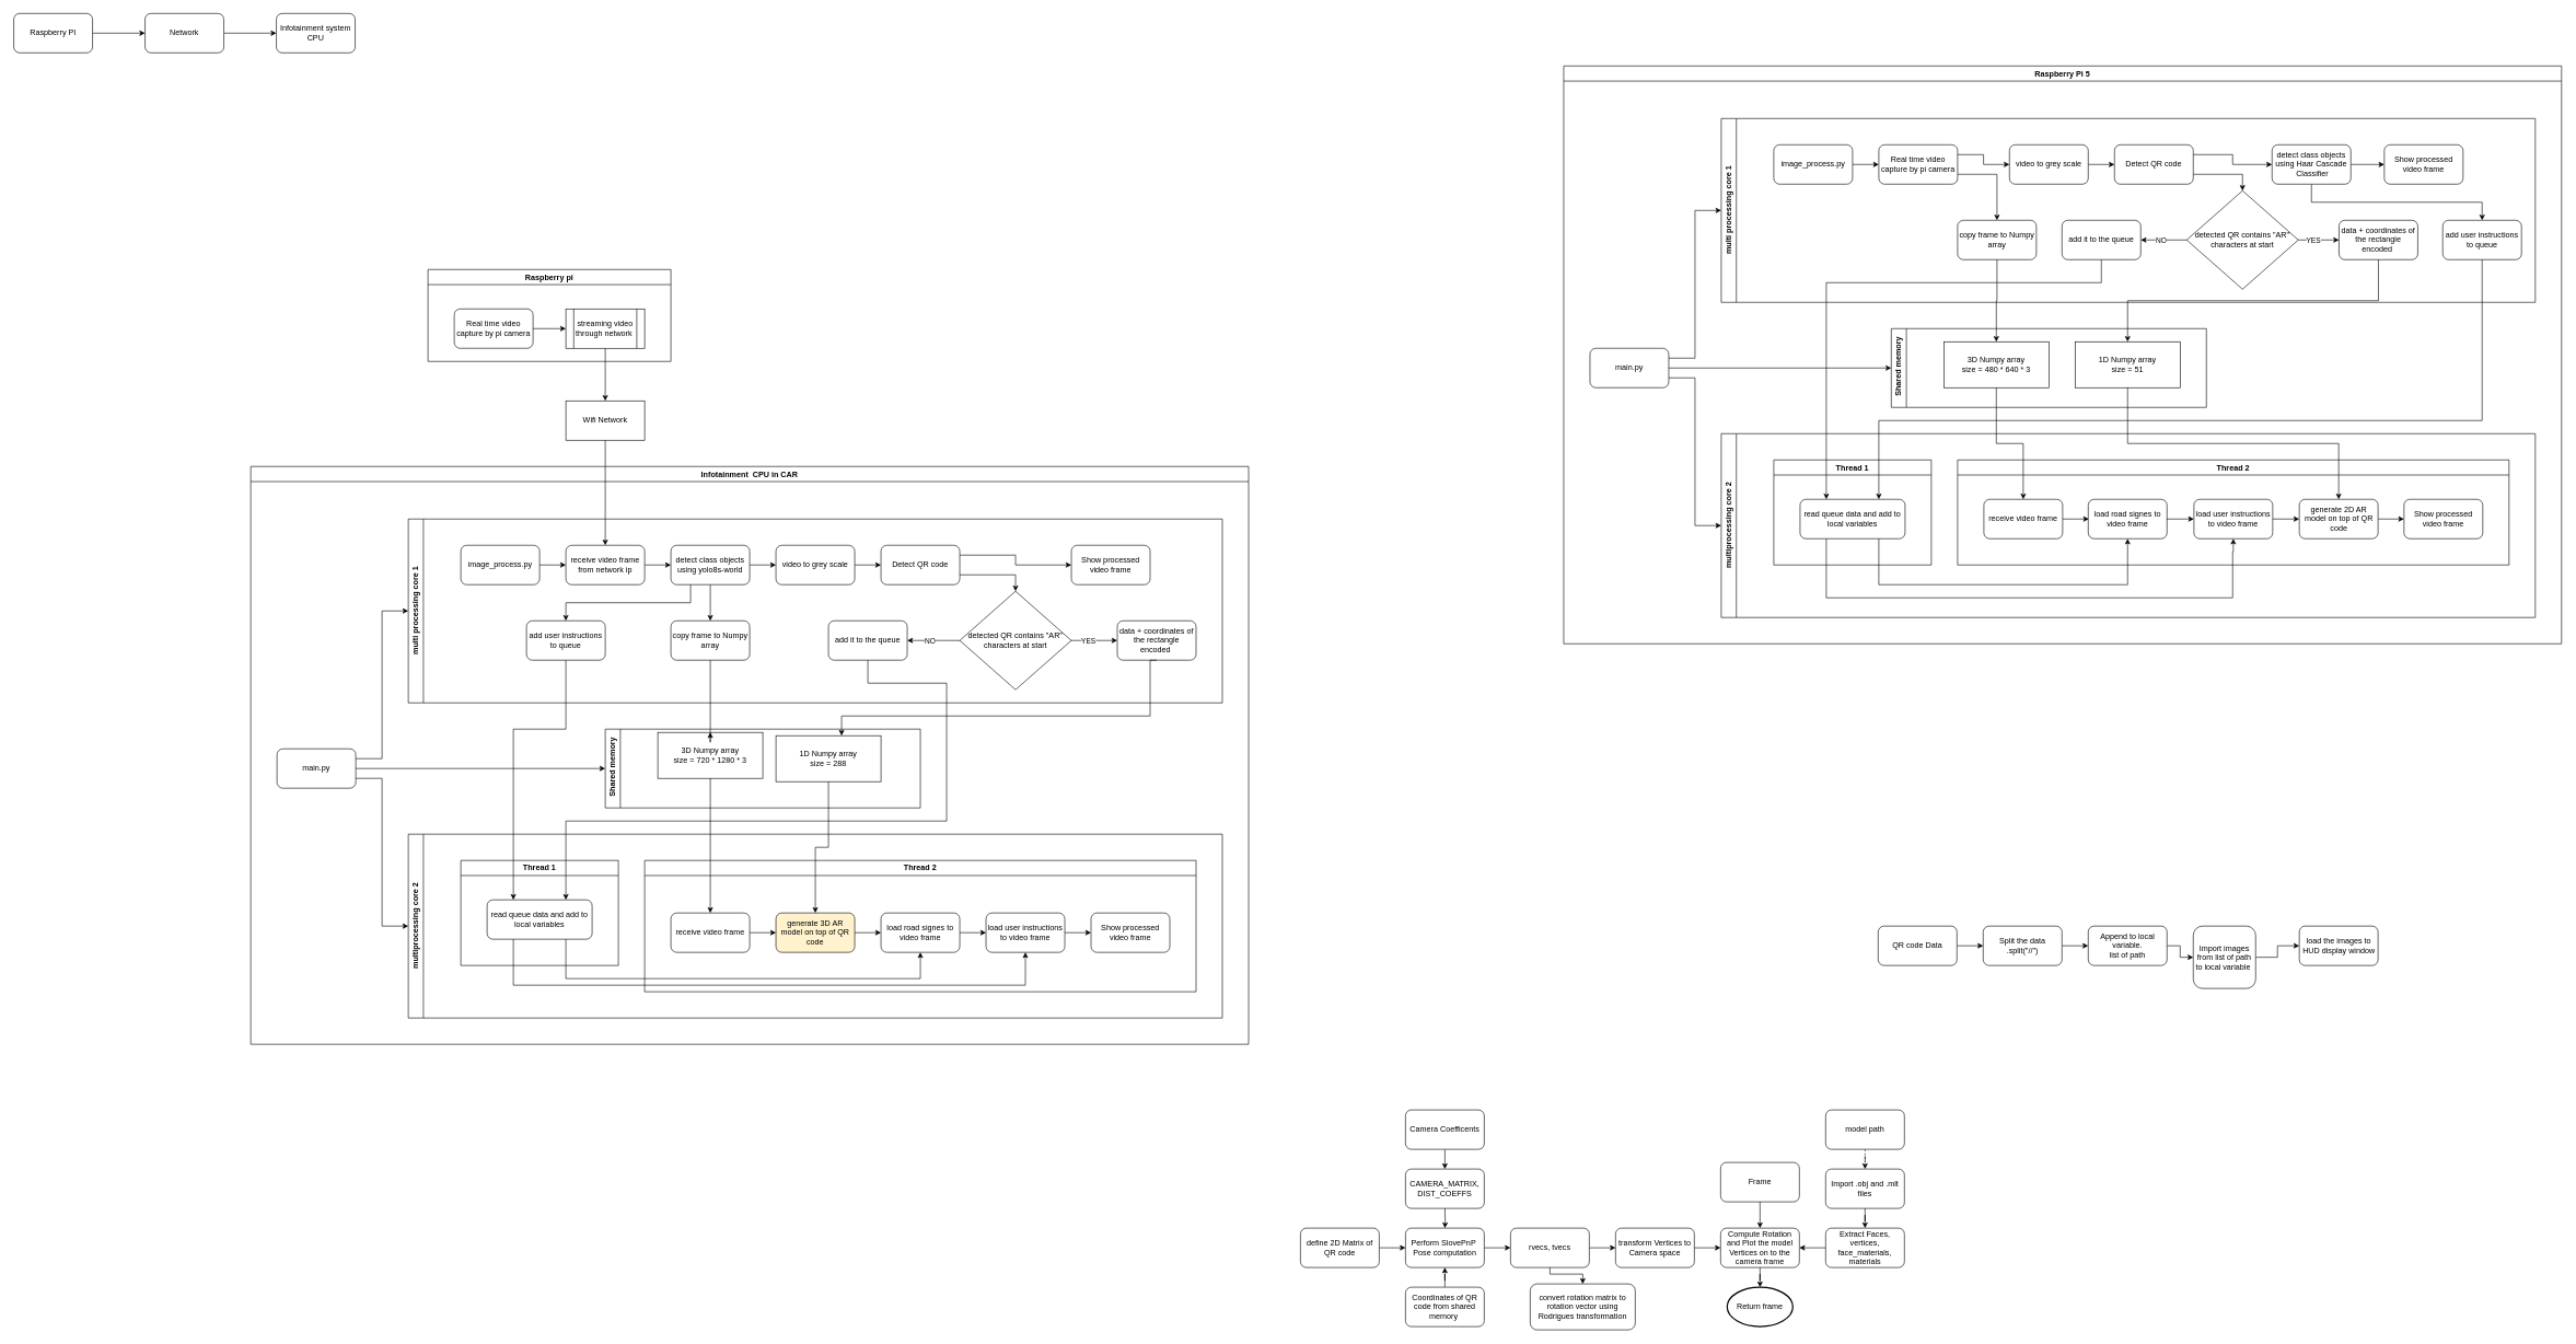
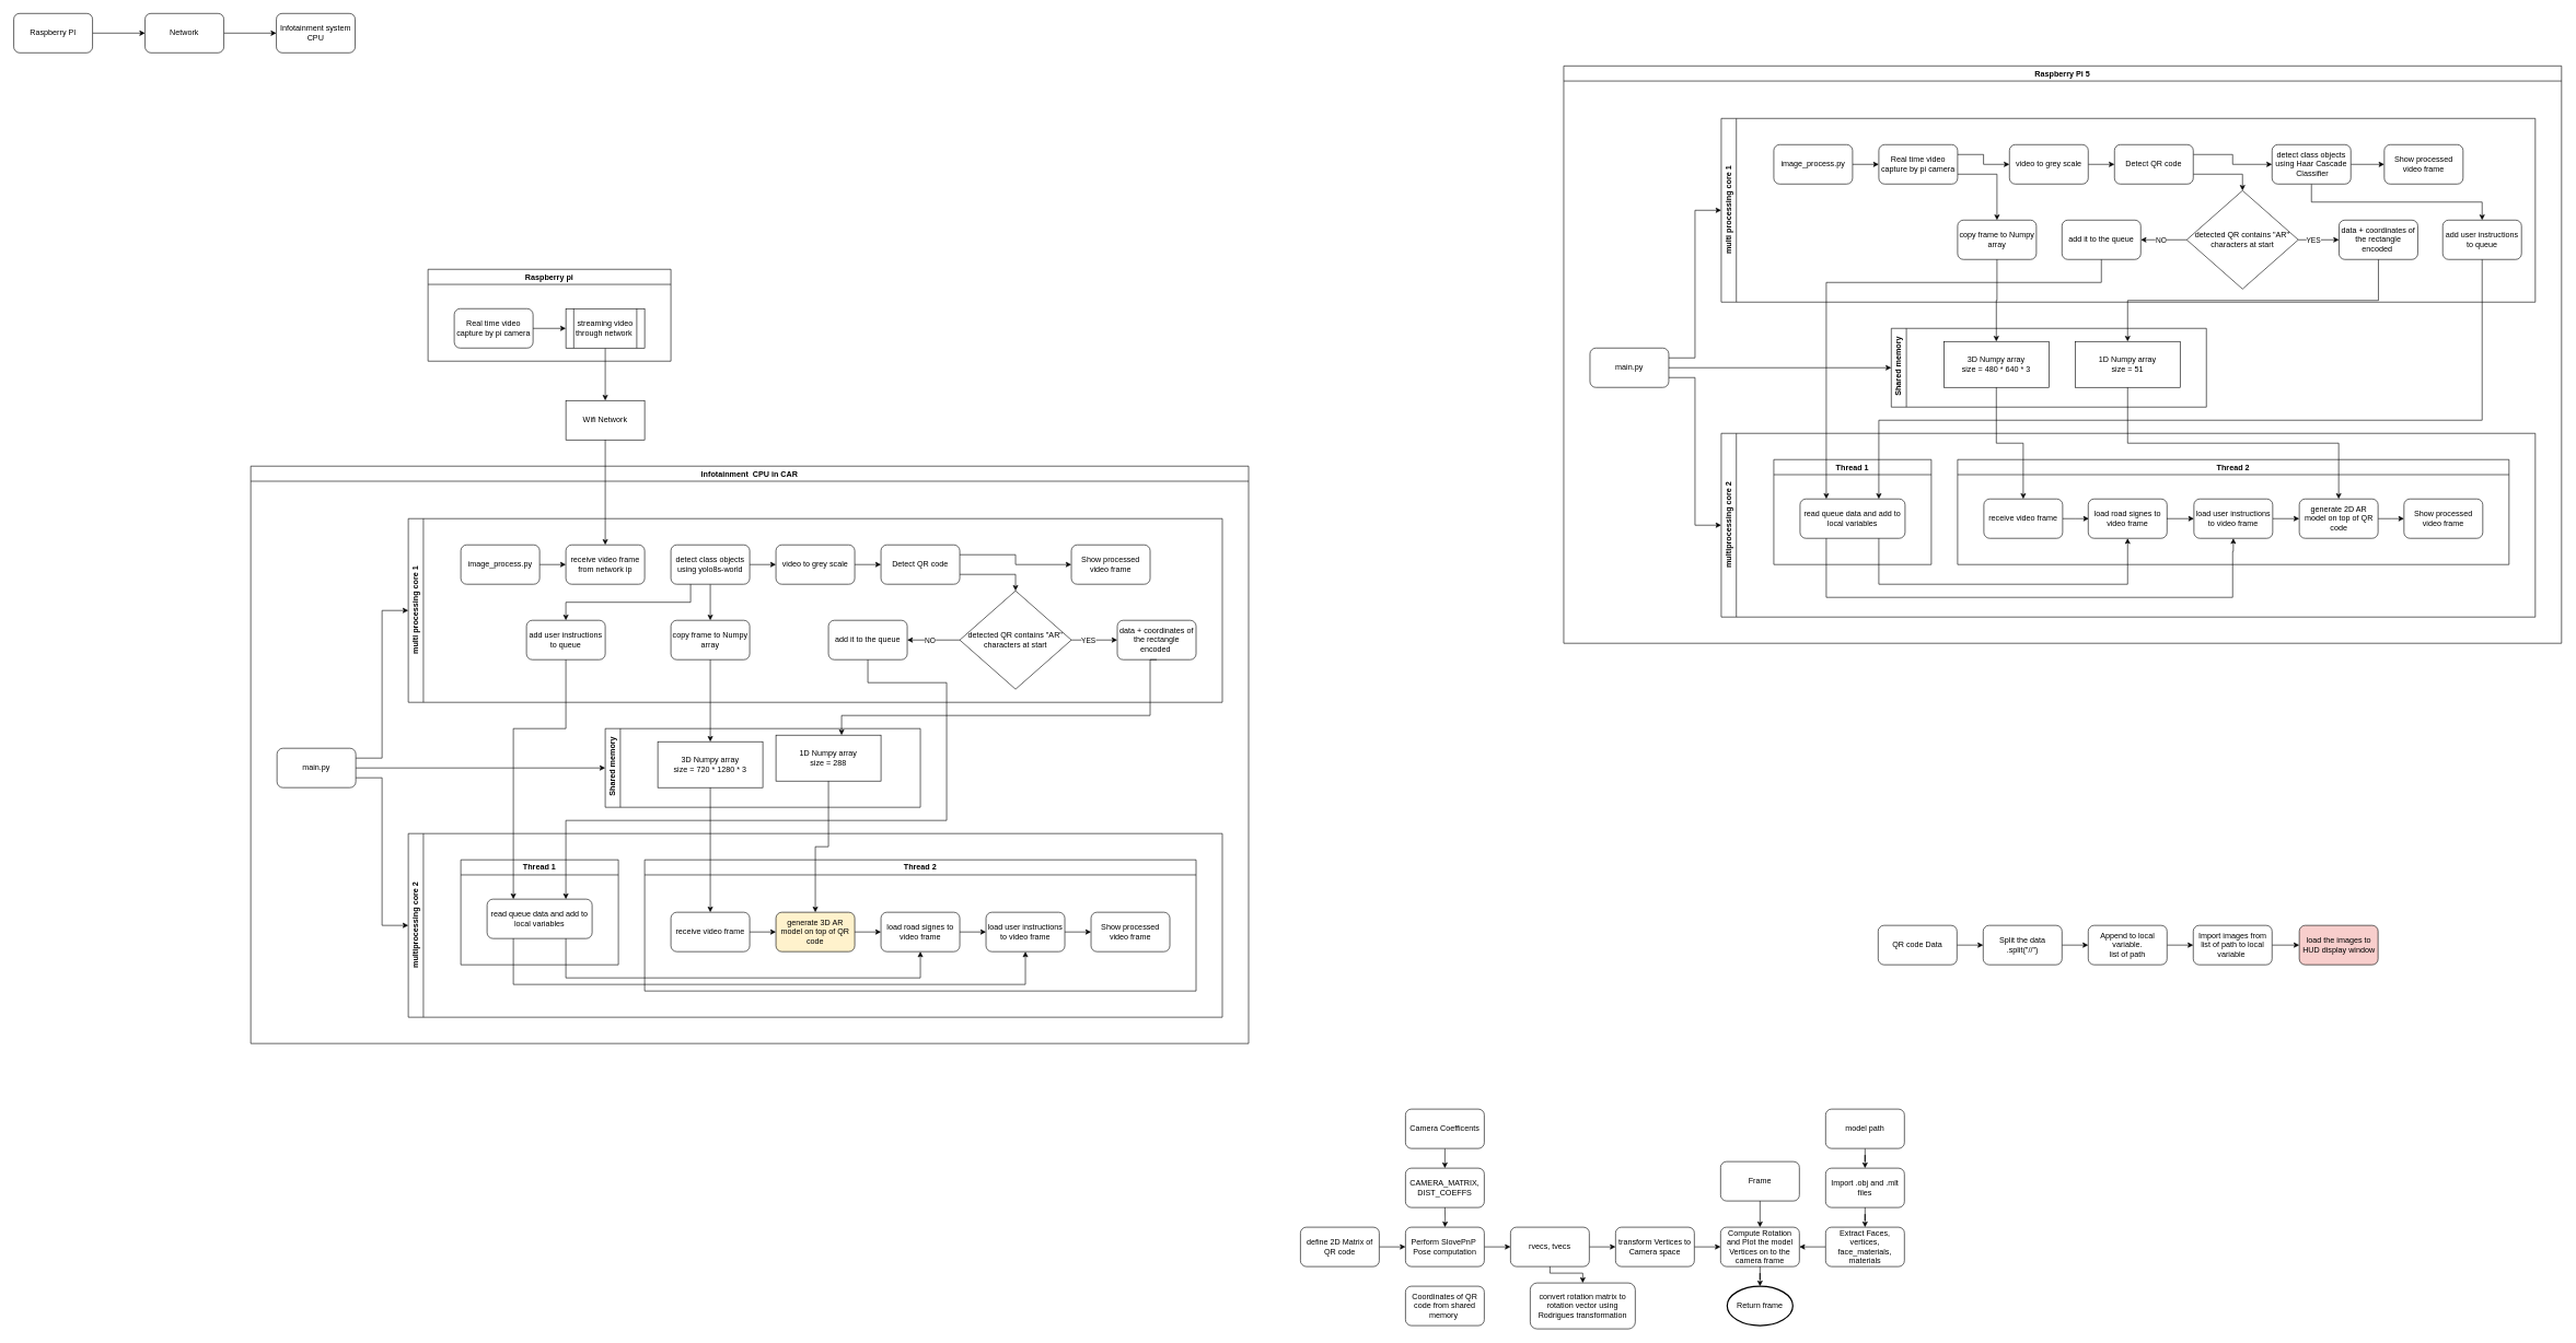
- <mxCell id="34" value="" style="edgeStyle=orthogonalEdgeStyle;rounded=0;orthogonalLoop=1;jettySize=auto;html=1;" parent="31" source="35" target="38" edge="1"><mxGeometry relative="1" as="geometry" /></mxCell>
- <mxCell id="29" value="3D Numpy array&lt;div&gt;size =&amp;nbsp;720 * 1280 * 3&lt;/div&gt;" style="rounded=0;whiteSpace=wrap;html=1;" parent="28" vertex="1"><mxGeometry x="80" y="5" width="160" height="70" as="geometry" /></mxCell>
+ <mxCell id="29" value="3D Numpy array&lt;div&gt;size =&amp;nbsp;720 * 1280 * 3&lt;/div&gt;" style="rounded=0;whiteSpace=wrap;html=1;" parent="28" vertex="1"><mxGeometry x="80" y="20" width="160" height="70" as="geometry" /></mxCell>
- <mxCell id="139" value="load the images to HUD display window" style="whiteSpace=wrap;html=1;rounded=1;" vertex="1" parent="1"><mxGeometry x="3501.5" y="1410" width="120" height="60" as="geometry" /></mxCell>
+ <mxCell id="139" value="load the images to HUD display window" style="whiteSpace=wrap;html=1;rounded=1;fillColor=#f8cecc;" vertex="1" parent="1"><mxGeometry x="3501.5" y="1410" width="120" height="60" as="geometry" /></mxCell>
- <mxCell id="138" value="Import images from list of path to local variable&amp;nbsp;" style="whiteSpace=wrap;html=1;rounded=1;" vertex="1" parent="1"><mxGeometry x="3340" y="1410" width="95" height="95" as="geometry" /></mxCell>
+ <mxCell id="138" value="Import images from list of path to local variable&amp;nbsp;" style="whiteSpace=wrap;html=1;rounded=1;" vertex="1" parent="1"><mxGeometry x="3340" y="1410" width="120" height="60" as="geometry" /></mxCell>
- <mxCell id="125" value="" style="edgeStyle=orthogonalEdgeStyle;rounded=0;orthogonalLoop=1;jettySize=auto;html=1;dashed=1;" edge="1" parent="1" source="126" target="130"><mxGeometry relative="1" as="geometry" /></mxCell>
+ <mxCell id="125" value="" style="edgeStyle=orthogonalEdgeStyle;rounded=0;orthogonalLoop=1;jettySize=auto;html=1;" edge="1" parent="1" source="126" target="130"><mxGeometry relative="1" as="geometry" /></mxCell>
- <mxCell id="146" value="" style="edgeStyle=orthogonalEdgeStyle;rounded=0;orthogonalLoop=1;jettySize=auto;html=1;" edge="1" parent="1" source="147" target="143"><mxGeometry relative="1" as="geometry" /></mxCell>
